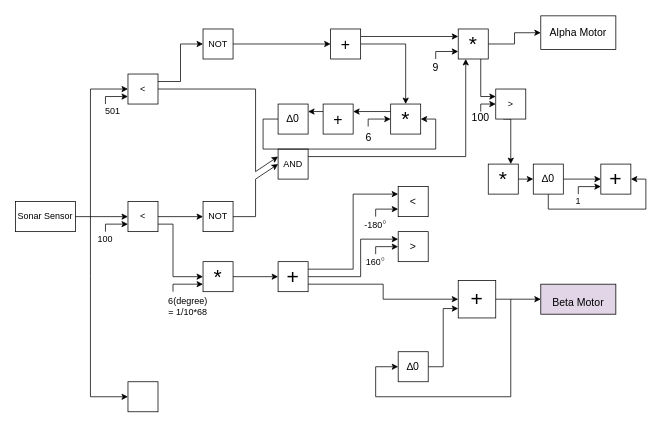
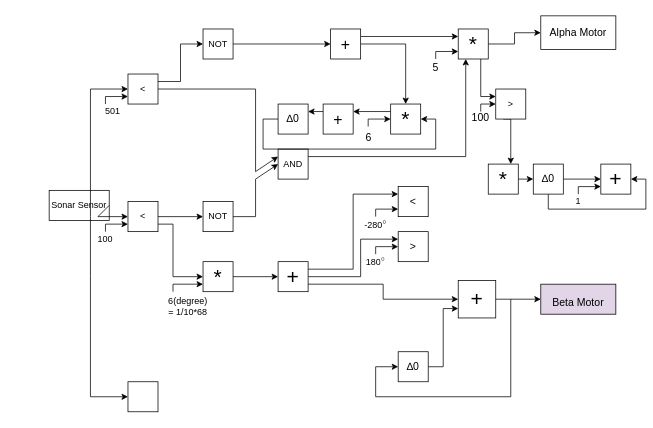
- <mxCell id="50" value="&lt;font style=&quot;font-size: 14px;&quot;&gt;9&lt;/font&gt;" style="text;html=1;strokeColor=none;fillColor=none;align=center;verticalAlign=middle;whiteSpace=wrap;rounded=0;fontSize=21;" vertex="1" parent="1"><mxGeometry x="560" y="75.5" width="40" height="20" as="geometry" /></mxCell>
+ <mxCell id="50" value="&lt;font style=&quot;font-size: 14px;&quot;&gt;5&lt;/font&gt;" style="text;html=1;strokeColor=none;fillColor=none;align=center;verticalAlign=middle;whiteSpace=wrap;rounded=0;fontSize=21;" vertex="1" parent="1"><mxGeometry x="560" y="75.5" width="40" height="20" as="geometry" /></mxCell>
- <mxCell id="2" value="Sonar Sensor" style="rounded=0;whiteSpace=wrap;html=1;" parent="1" vertex="1"><mxGeometry x="20" y="268" width="80" height="40" as="geometry" /></mxCell>
+ <mxCell id="2" value="Sonar Sensor" style="rounded=0;whiteSpace=wrap;html=1;" parent="1" vertex="1"><mxGeometry x="65" y="253" width="80" height="40" as="geometry" /></mxCell>
- <mxCell id="38" value="-180&lt;span style=&quot;color: rgb(77, 81, 86); font-family: arial, sans-serif; font-size: 14px; text-align: left; background-color: rgb(255, 255, 255);&quot;&gt;°&lt;/span&gt;" style="text;html=1;strokeColor=none;fillColor=none;align=center;verticalAlign=middle;whiteSpace=wrap;rounded=0;" parent="1" vertex="1"><mxGeometry x="480" y="288" width="40" height="20" as="geometry" /></mxCell>
+ <mxCell id="38" value="-280&lt;span style=&quot;color: rgb(77, 81, 86); font-family: arial, sans-serif; font-size: 14px; text-align: left; background-color: rgb(255, 255, 255);&quot;&gt;°&lt;/span&gt;" style="text;html=1;strokeColor=none;fillColor=none;align=center;verticalAlign=middle;whiteSpace=wrap;rounded=0;" parent="1" vertex="1"><mxGeometry x="480" y="288" width="40" height="20" as="geometry" /></mxCell>
- <mxCell id="40" value="160&lt;span style=&quot;color: rgb(77, 81, 86); font-family: arial, sans-serif; font-size: 14px; text-align: left; background-color: rgb(255, 255, 255);&quot;&gt;°&lt;/span&gt;" style="text;html=1;strokeColor=none;fillColor=none;align=center;verticalAlign=middle;whiteSpace=wrap;rounded=0;" parent="1" vertex="1"><mxGeometry x="480" y="338" width="40" height="20" as="geometry" /></mxCell>
+ <mxCell id="40" value="180&lt;span style=&quot;color: rgb(77, 81, 86); font-family: arial, sans-serif; font-size: 14px; text-align: left; background-color: rgb(255, 255, 255);&quot;&gt;°&lt;/span&gt;" style="text;html=1;strokeColor=none;fillColor=none;align=center;verticalAlign=middle;whiteSpace=wrap;rounded=0;" parent="1" vertex="1"><mxGeometry x="480" y="338" width="40" height="20" as="geometry" /></mxCell>
